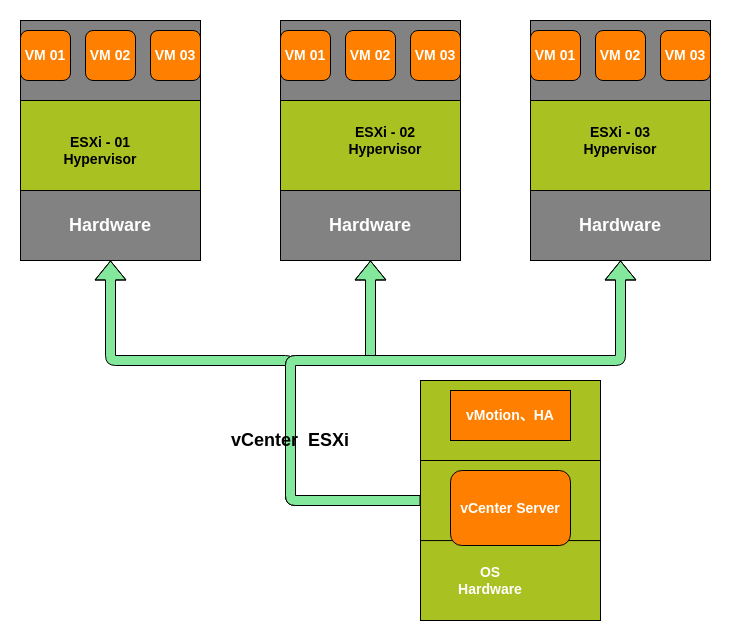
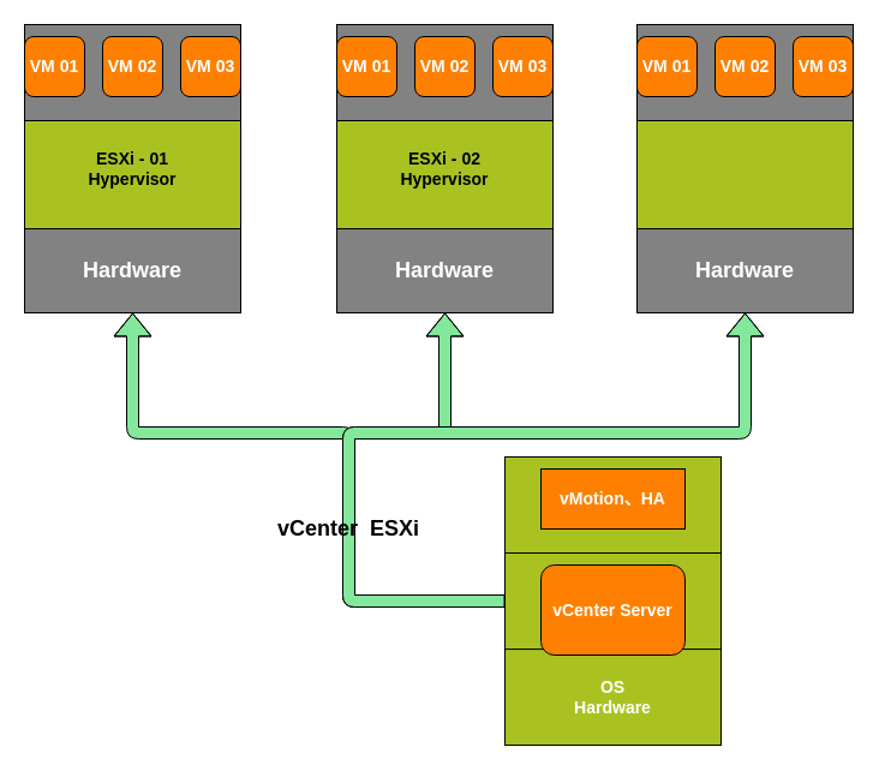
- <mxCell id="25" value="&lt;b&gt;&lt;font style=&quot;font-size: 14px&quot;&gt;ESXi - 02&lt;br&gt;&lt;/font&gt;&lt;/b&gt;&lt;b&gt;&lt;font style=&quot;font-size: 14px&quot;&gt;Hypervisor&lt;/font&gt;&lt;/b&gt;&lt;b&gt;&lt;font style=&quot;font-size: 14px&quot;&gt;&lt;br&gt;&lt;/font&gt;&lt;/b&gt;" style="text;html=1;strokeColor=none;fillColor=none;align=center;verticalAlign=middle;whiteSpace=wrap;rounded=0;" vertex="1" parent="1"><mxGeometry x="340" y="130" width="90" height="20" as="geometry" /></mxCell>
+ <mxCell id="25" value="&lt;b&gt;&lt;font style=&quot;font-size: 14px&quot;&gt;ESXi - 02&lt;br&gt;&lt;/font&gt;&lt;/b&gt;&lt;b&gt;&lt;font style=&quot;font-size: 14px&quot;&gt;Hypervisor&lt;/font&gt;&lt;/b&gt;&lt;b&gt;&lt;font style=&quot;font-size: 14px&quot;&gt;&lt;br&gt;&lt;/font&gt;&lt;/b&gt;" style="text;html=1;strokeColor=none;fillColor=none;align=center;verticalAlign=middle;whiteSpace=wrap;rounded=0;" vertex="1" parent="1"><mxGeometry x="325" y="130" width="90" height="20" as="geometry" /></mxCell>
- <mxCell id="26" value="&lt;b&gt;&lt;font style=&quot;font-size: 14px&quot;&gt;ESXi - 03&lt;br&gt;&lt;/font&gt;&lt;/b&gt;&lt;b&gt;&lt;font style=&quot;font-size: 14px&quot;&gt;Hypervisor&lt;/font&gt;&lt;/b&gt;&lt;b&gt;&lt;font style=&quot;font-size: 14px&quot;&gt;&lt;br&gt;&lt;/font&gt;&lt;/b&gt;" style="text;html=1;strokeColor=none;fillColor=none;align=center;verticalAlign=middle;whiteSpace=wrap;rounded=0;" vertex="1" parent="1"><mxGeometry x="575" y="130" width="90" height="20" as="geometry" /></mxCell>
- <mxCell id="24" value="&lt;b&gt;&lt;font style=&quot;font-size: 14px&quot;&gt;ESXi - 01&lt;br&gt;Hypervisor&lt;br&gt;&lt;/font&gt;&lt;/b&gt;" style="text;html=1;strokeColor=none;fillColor=none;align=center;verticalAlign=middle;whiteSpace=wrap;rounded=0;" vertex="1" parent="1"><mxGeometry x="55" y="140" width="90" height="20" as="geometry" /></mxCell>
+ <mxCell id="24" value="&lt;b&gt;&lt;font style=&quot;font-size: 14px&quot;&gt;ESXi - 01&lt;br&gt;Hypervisor&lt;br&gt;&lt;/font&gt;&lt;/b&gt;" style="text;html=1;strokeColor=none;fillColor=none;align=center;verticalAlign=middle;whiteSpace=wrap;rounded=0;" vertex="1" parent="1"><mxGeometry x="65" y="130" width="90" height="20" as="geometry" /></mxCell>
- <mxCell id="5" value="&lt;b&gt;&lt;font style=&quot;font-size: 14px&quot;&gt;&lt;font color=&quot;#ffffff&quot;&gt;OS&lt;br&gt;Hardware&lt;/font&gt;&lt;br&gt;&lt;/font&gt;&lt;/b&gt;" style="text;html=1;strokeColor=none;fillColor=none;align=center;verticalAlign=middle;whiteSpace=wrap;rounded=0;" vertex="1" parent="1"><mxGeometry x="470" y="570" width="40" height="20" as="geometry" /></mxCell>
+ <mxCell id="5" value="&lt;b&gt;&lt;font style=&quot;font-size: 14px&quot;&gt;&lt;font color=&quot;#ffffff&quot;&gt;OS&lt;br&gt;Hardware&lt;/font&gt;&lt;br&gt;&lt;/font&gt;&lt;/b&gt;" style="text;html=1;strokeColor=none;fillColor=none;align=center;verticalAlign=middle;whiteSpace=wrap;rounded=0;" vertex="1" parent="1"><mxGeometry x="490" y="570" width="40" height="20" as="geometry" /></mxCell>
